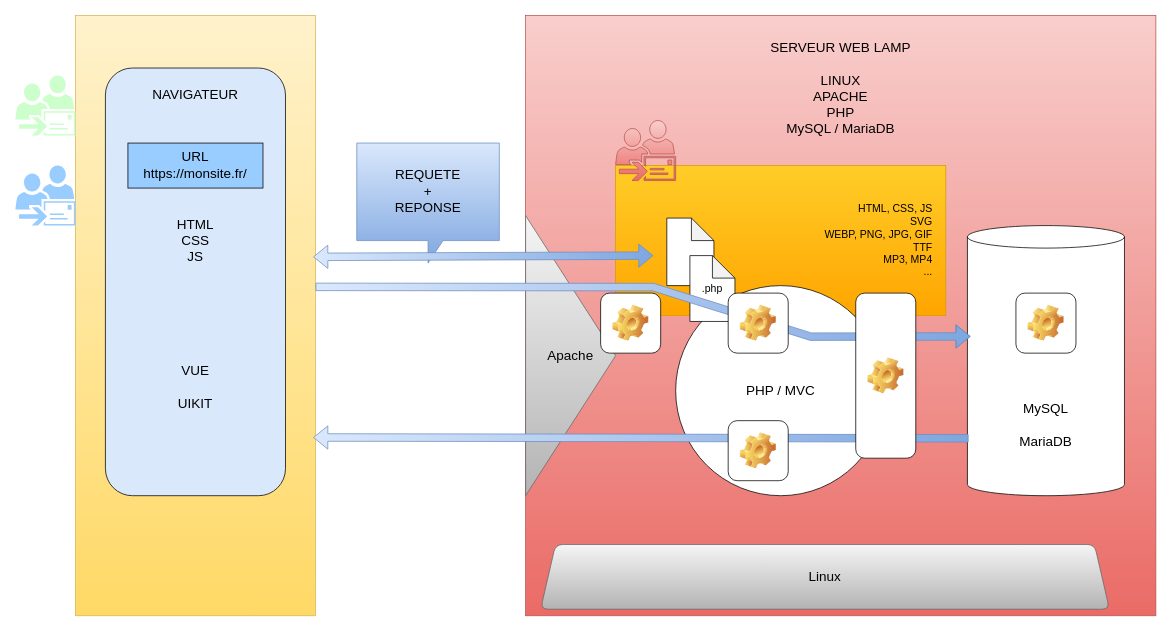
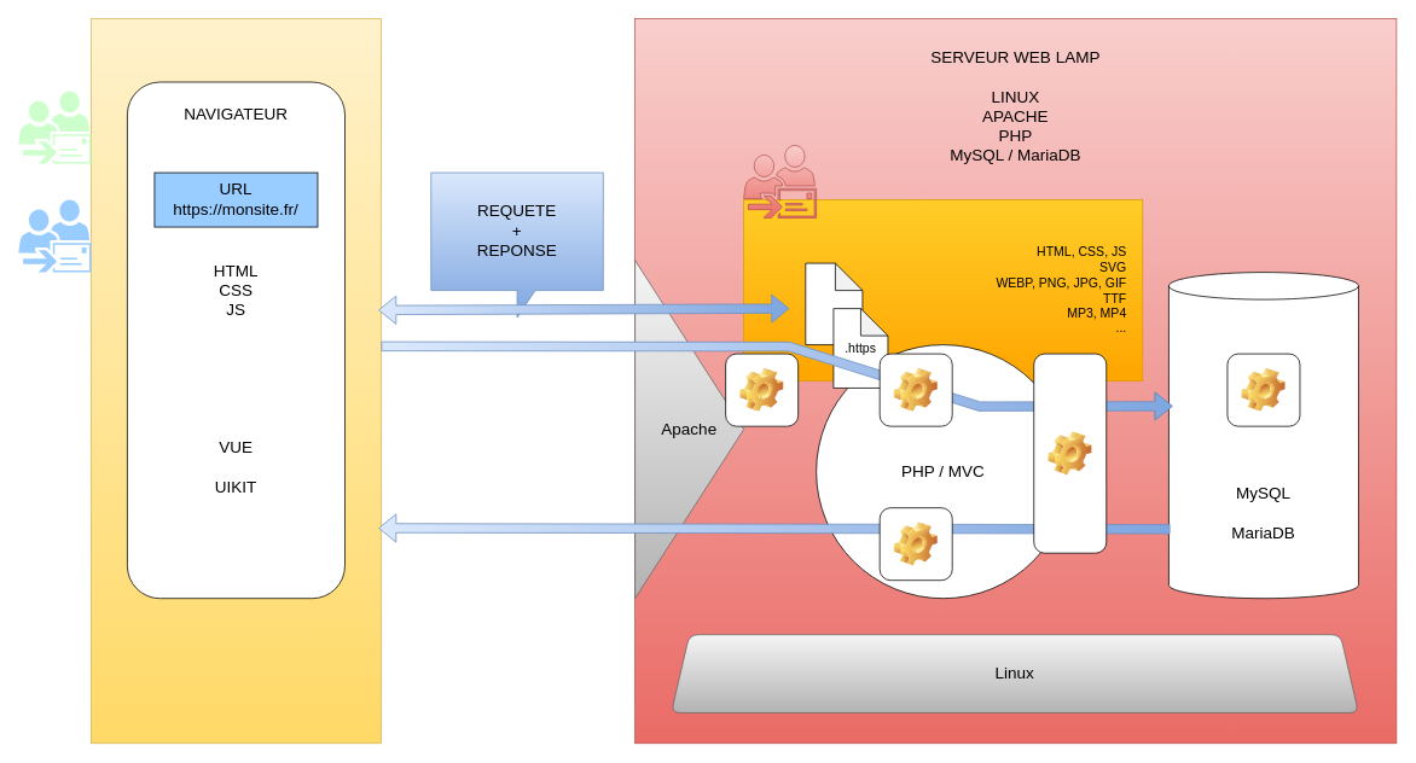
- <mxCell id="7" value="&lt;font style=&quot;font-size: 18px&quot;&gt;NAVIGATEUR&lt;br&gt;&lt;br&gt;&lt;br&gt;&lt;br&gt;&lt;br&gt;&lt;br&gt;&lt;br&gt;&lt;br&gt;HTML&lt;br&gt;CSS&lt;br&gt;JS&lt;br&gt;&lt;br&gt;&lt;br&gt;&lt;br&gt;&lt;br&gt;&lt;br&gt;&lt;br&gt;VUE&lt;br&gt;&lt;br&gt;UIKIT&lt;br&gt;&lt;br&gt;&lt;br&gt;&lt;br&gt;&lt;br&gt;&lt;/font&gt;" style="whiteSpace=wrap;html=1;glass=0;shadow=0;rounded=1;fillColor=#dae8fc;" parent="5" vertex="1"><mxGeometry x="140" y="90" width="240" height="570" as="geometry" /></mxCell>
+ <mxCell id="7" value="&lt;font style=&quot;font-size: 18px&quot;&gt;NAVIGATEUR&lt;br&gt;&lt;br&gt;&lt;br&gt;&lt;br&gt;&lt;br&gt;&lt;br&gt;&lt;br&gt;&lt;br&gt;HTML&lt;br&gt;CSS&lt;br&gt;JS&lt;br&gt;&lt;br&gt;&lt;br&gt;&lt;br&gt;&lt;br&gt;&lt;br&gt;&lt;br&gt;VUE&lt;br&gt;&lt;br&gt;UIKIT&lt;br&gt;&lt;br&gt;&lt;br&gt;&lt;br&gt;&lt;br&gt;&lt;/font&gt;" style="whiteSpace=wrap;html=1;glass=0;shadow=0;rounded=1;" parent="5" vertex="1"><mxGeometry x="140" y="90" width="240" height="570" as="geometry" /></mxCell>
- <mxCell id="17" value="&lt;font style=&quot;font-size: 14px&quot;&gt;.php&lt;/font&gt;" style="shape=note;whiteSpace=wrap;html=1;backgroundOutline=1;darkOpacity=0.05;shadow=0;glass=0;" vertex="1" parent="10"><mxGeometry x="919" y="340" width="60" height="87.78" as="geometry" /></mxCell>
+ <mxCell id="17" value="&lt;font style=&quot;font-size: 14px&quot;&gt;.https&lt;/font&gt;" style="shape=note;whiteSpace=wrap;html=1;backgroundOutline=1;darkOpacity=0.05;shadow=0;glass=0;" vertex="1" parent="10"><mxGeometry x="919" y="340" width="60" height="87.78" as="geometry" /></mxCell>
- <mxCell id="14" value="&lt;font style=&quot;font-size: 18px&quot;&gt;Linux&lt;/font&gt;" style="shape=trapezoid;perimeter=trapezoidPerimeter;whiteSpace=wrap;html=1;fixedSize=1;shadow=0;glass=0;gradientColor=#b3b3b3;fillColor=#f5f5f5;strokeColor=#666666;rounded=1;" parent="10" vertex="1"><mxGeometry x="720" y="725" width="758.14" height="86.28" as="geometry" /></mxCell>
+ <mxCell id="14" value="&lt;font style=&quot;font-size: 18px&quot;&gt;Linux&lt;/font&gt;" style="shape=trapezoid;perimeter=trapezoidPerimeter;whiteSpace=wrap;html=1;fixedSize=1;shadow=0;glass=0;gradientColor=#b3b3b3;fillColor=#f5f5f5;strokeColor=#666666;rounded=1;" parent="10" vertex="1"><mxGeometry x="740" y="700" width="758.14" height="86.28" as="geometry" /></mxCell>
